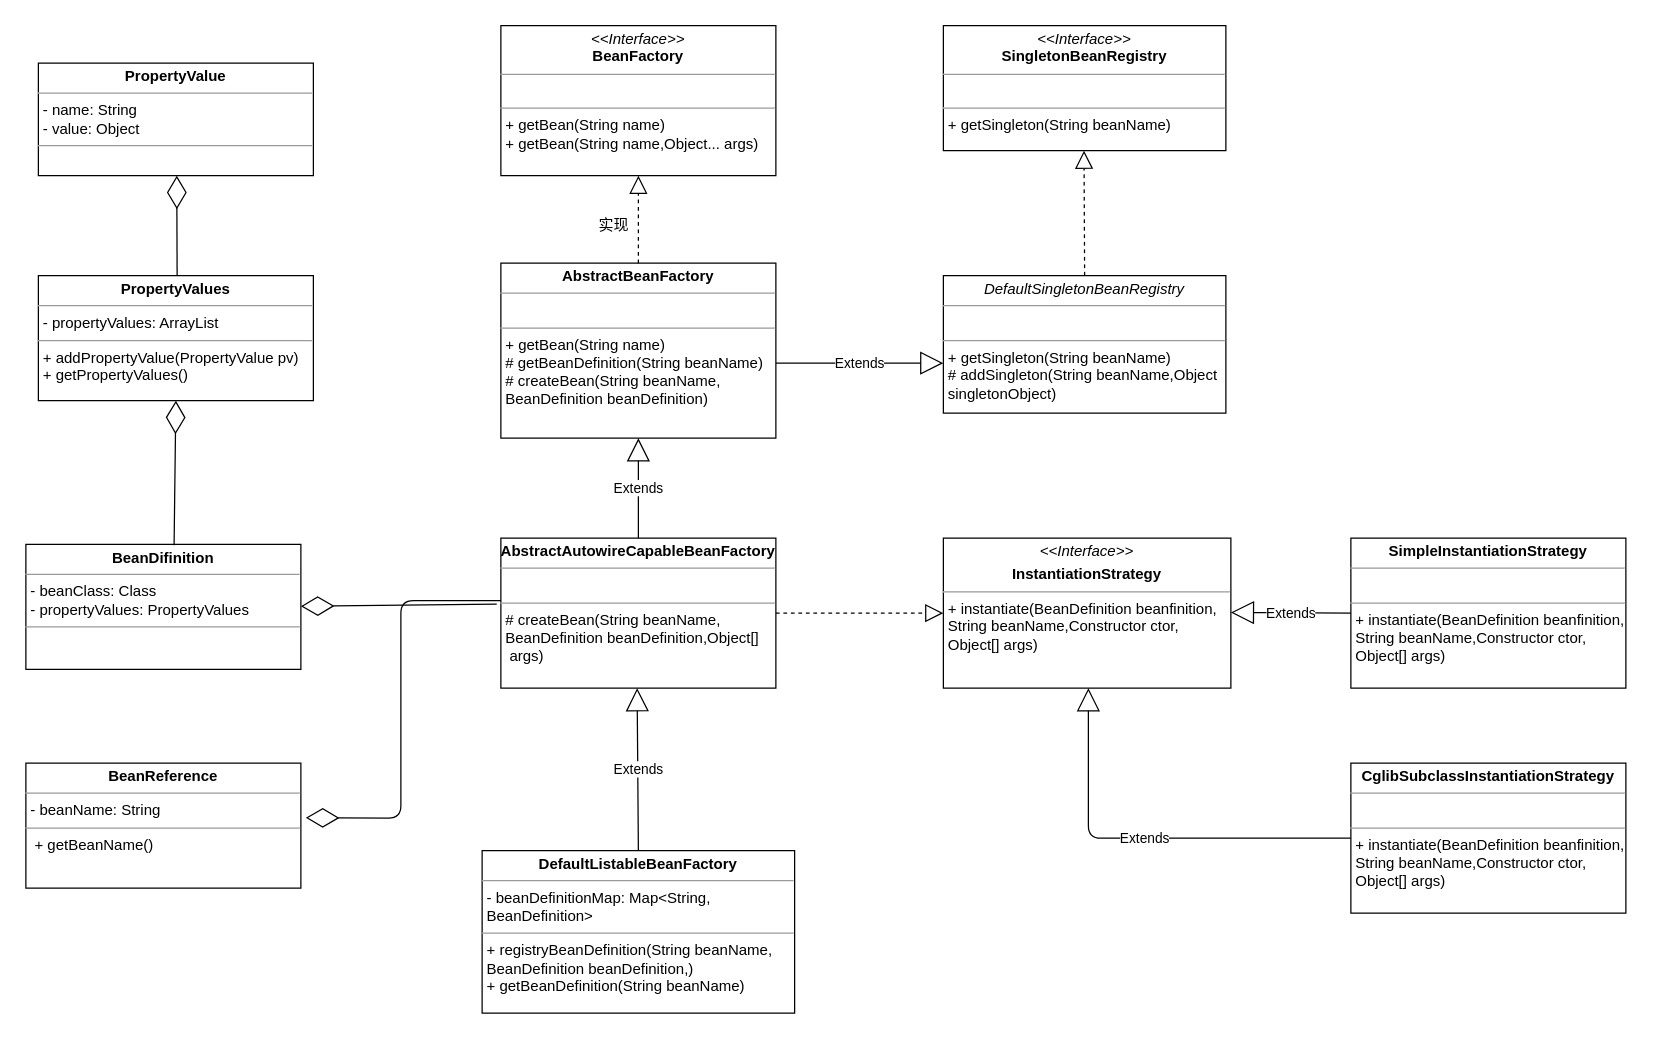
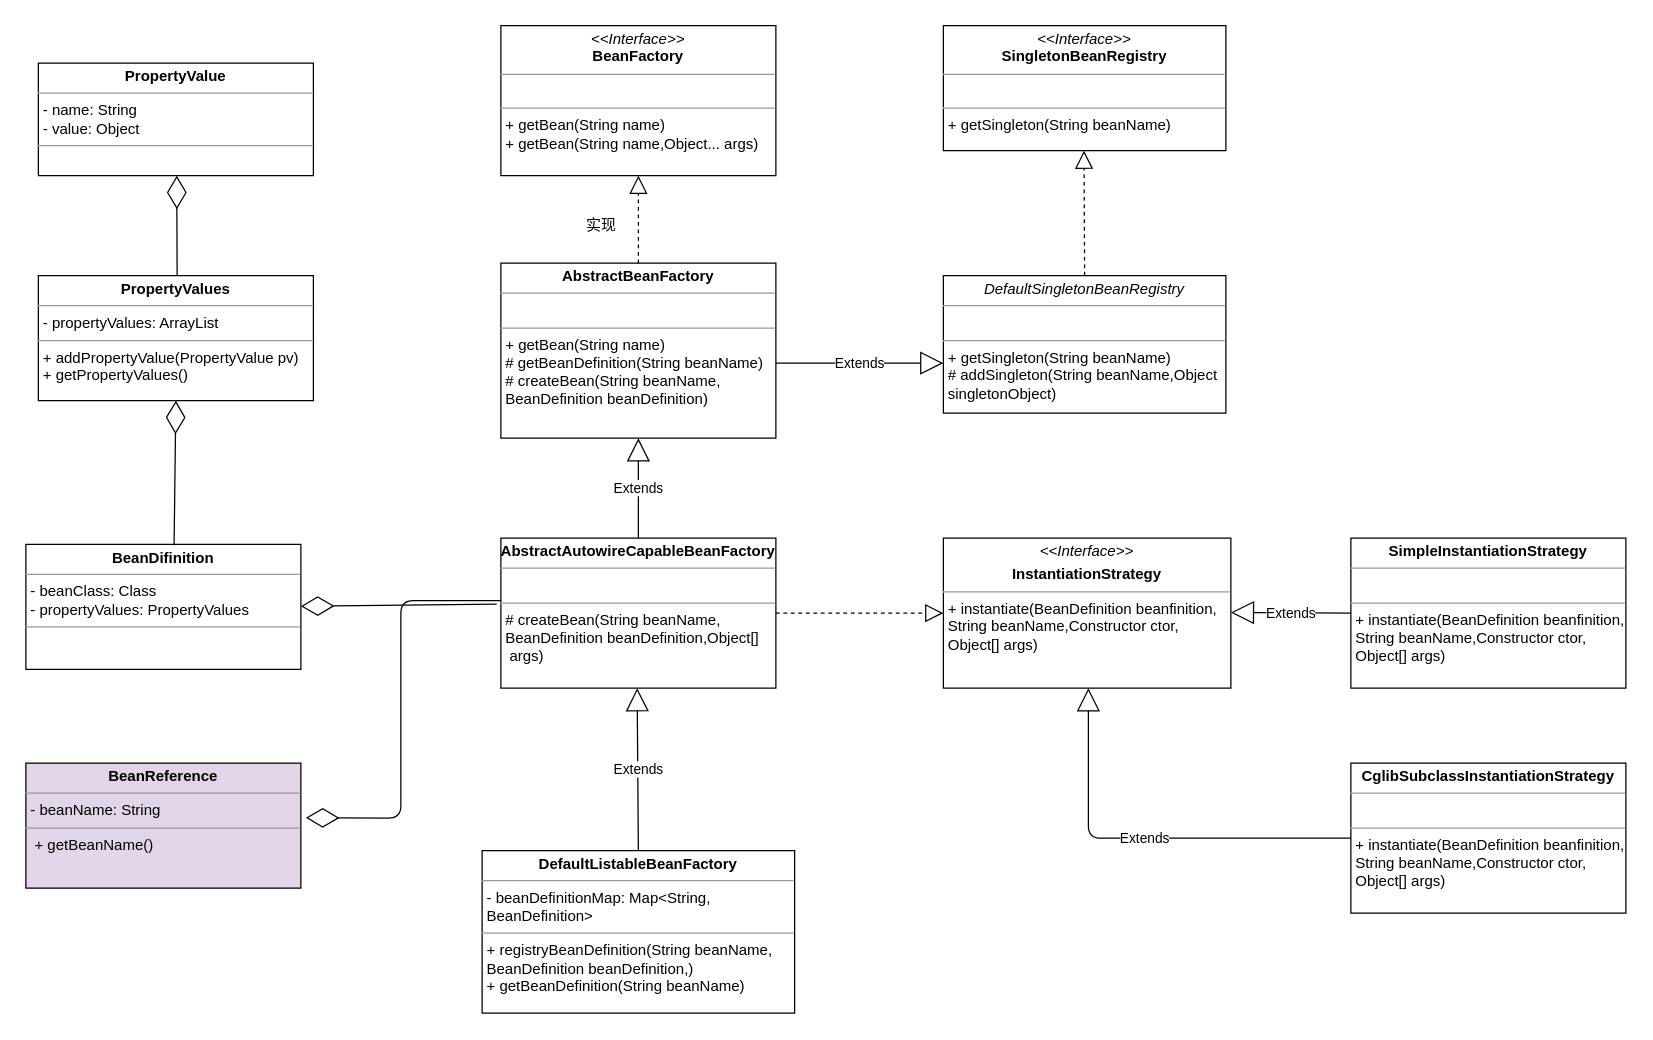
- <mxCell id="5" value="实现" style="text;html=1;align=center;verticalAlign=middle;resizable=0;points=[];autosize=1;strokeColor=none;" parent="1" vertex="1"><mxGeometry x="470" y="170" width="40" height="20" as="geometry" /></mxCell>
+ <mxCell id="5" value="实现" style="text;html=1;align=center;verticalAlign=middle;resizable=0;points=[];autosize=1;strokeColor=none;" parent="1" vertex="1"><mxGeometry x="460" y="170" width="40" height="20" as="geometry" /></mxCell>
- <mxCell id="25" value="&lt;p style=&quot;margin: 0px ; margin-top: 4px ; text-align: center&quot;&gt;&lt;b&gt;BeanReference&lt;/b&gt;&lt;/p&gt;&lt;hr size=&quot;1&quot;&gt;&lt;p style=&quot;margin: 0px ; margin-left: 4px&quot;&gt;- beanName: String&lt;/p&gt;&lt;hr size=&quot;1&quot;&gt;&lt;p style=&quot;margin: 0px ; margin-left: 4px&quot;&gt;&amp;nbsp;+ getBeanName()&lt;/p&gt;" style="verticalAlign=top;align=left;overflow=fill;fontSize=12;fontFamily=Helvetica;html=1;" vertex="1" parent="1"><mxGeometry x="20" y="610" width="220" height="100" as="geometry" /></mxCell>
+ <mxCell id="25" value="&lt;p style=&quot;margin: 0px ; margin-top: 4px ; text-align: center&quot;&gt;&lt;b&gt;BeanReference&lt;/b&gt;&lt;/p&gt;&lt;hr size=&quot;1&quot;&gt;&lt;p style=&quot;margin: 0px ; margin-left: 4px&quot;&gt;- beanName: String&lt;/p&gt;&lt;hr size=&quot;1&quot;&gt;&lt;p style=&quot;margin: 0px ; margin-left: 4px&quot;&gt;&amp;nbsp;+ getBeanName()&lt;/p&gt;" style="verticalAlign=top;align=left;overflow=fill;fontSize=12;fontFamily=Helvetica;html=1;fillColor=#e1d5e7;" vertex="1" parent="1"><mxGeometry x="20" y="610" width="220" height="100" as="geometry" /></mxCell>
